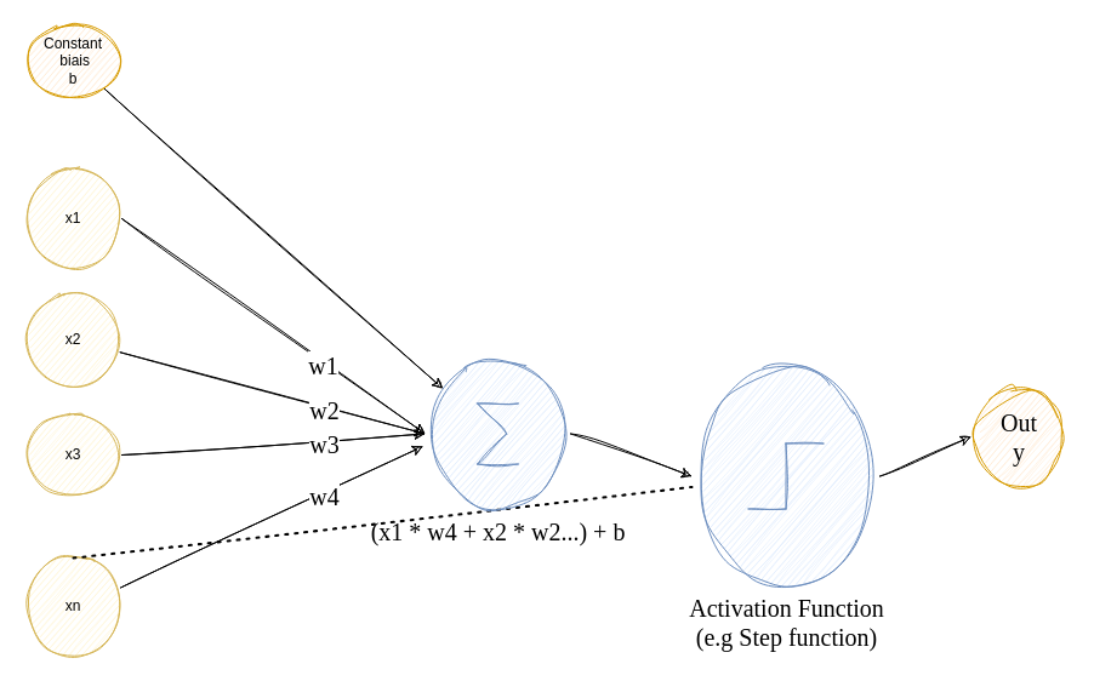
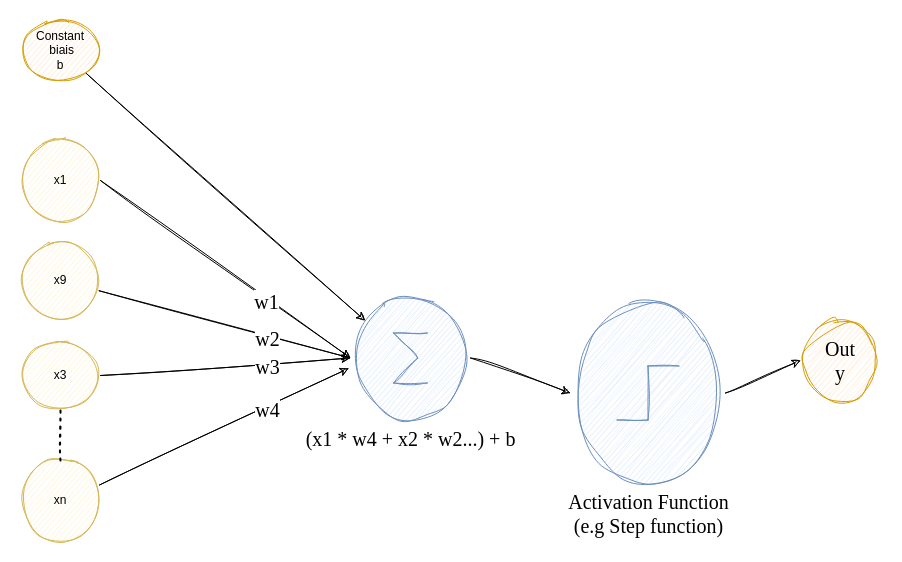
- <mxCell id="5" value="x2" style="ellipse;whiteSpace=wrap;html=1;aspect=fixed;sketch=1;fillColor=#fff2cc;strokeColor=#d6b656;" parent="1" vertex="1"><mxGeometry x="20" y="240" width="80" height="80" as="geometry" /></mxCell>
+ <mxCell id="5" value="x9" style="ellipse;whiteSpace=wrap;html=1;aspect=fixed;sketch=1;fillColor=#fff2cc;strokeColor=#d6b656;" parent="1" vertex="1"><mxGeometry x="20" y="240" width="80" height="80" as="geometry" /></mxCell>
- <mxCell id="8" value="" style="endArrow=none;dashed=1;html=1;dashPattern=1 3;strokeWidth=2;rounded=0;exitX=0.5;exitY=0;exitDx=0;exitDy=0;sketch=1;" parent="1" source="3" target="17" edge="1"><mxGeometry width="50" height="50" relative="1" as="geometry"><mxPoint x="150" y="450" as="sourcePoint" /><mxPoint x="200" y="400" as="targetPoint" /></mxGeometry></mxCell>
+ <mxCell id="8" value="" style="endArrow=none;dashed=1;html=1;dashPattern=1 3;strokeWidth=2;rounded=0;exitX=0.5;exitY=0;exitDx=0;exitDy=0;entryX=0.5;entryY=1;entryDx=0;entryDy=0;sketch=1;" parent="1" source="3" target="4" edge="1"><mxGeometry width="50" height="50" relative="1" as="geometry"><mxPoint x="150" y="450" as="sourcePoint" /><mxPoint x="200" y="400" as="targetPoint" /></mxGeometry></mxCell>
